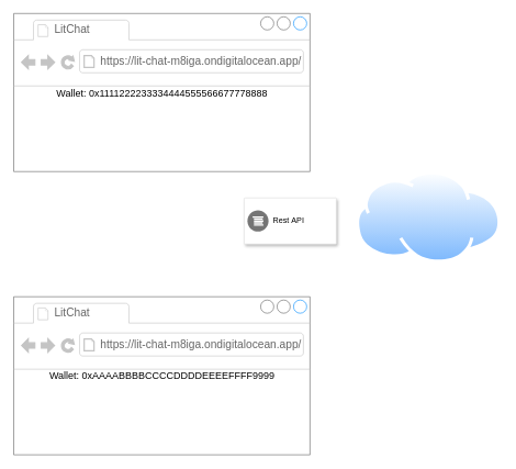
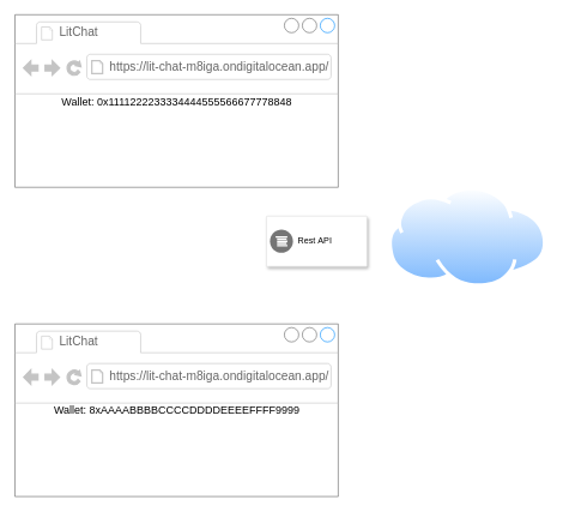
- <mxCell id="2" value="&lt;font style=&quot;font-size: 15px&quot;&gt;Wallet: 0x1111222233334444555566677778888&lt;/font&gt;" style="strokeWidth=1;shadow=0;dashed=0;align=center;html=1;shape=mxgraph.mockup.containers.browserWindow;rSize=0;strokeColor=#666666;strokeColor2=#008cff;strokeColor3=#c4c4c4;mainText=,;recursiveResize=0;" vertex="1" parent="1"><mxGeometry x="20" y="20" width="450" height="240" as="geometry" /></mxCell>
+ <mxCell id="2" value="&lt;font style=&quot;font-size: 15px&quot;&gt;Wallet: 0x1111222233334444555566677778848&lt;/font&gt;" style="strokeWidth=1;shadow=0;dashed=0;align=center;html=1;shape=mxgraph.mockup.containers.browserWindow;rSize=0;strokeColor=#666666;strokeColor2=#008cff;strokeColor3=#c4c4c4;mainText=,;recursiveResize=0;" vertex="1" parent="1"><mxGeometry x="20" y="20" width="450" height="240" as="geometry" /></mxCell>
- <mxCell id="5" value="&lt;font style=&quot;font-size: 15px&quot;&gt;Wallet: 0xAAAABBBBCCCCDDDDEEEEFFFF9999&lt;/font&gt;" style="strokeWidth=1;shadow=0;dashed=0;align=center;html=1;shape=mxgraph.mockup.containers.browserWindow;rSize=0;strokeColor=#666666;strokeColor2=#008cff;strokeColor3=#c4c4c4;mainText=,;recursiveResize=0;" vertex="1" parent="1"><mxGeometry x="20" y="450" width="450" height="240" as="geometry" /></mxCell>
+ <mxCell id="5" value="&lt;font style=&quot;font-size: 15px&quot;&gt;Wallet: 8xAAAABBBBCCCCDDDDEEEEFFFF9999&lt;/font&gt;" style="strokeWidth=1;shadow=0;dashed=0;align=center;html=1;shape=mxgraph.mockup.containers.browserWindow;rSize=0;strokeColor=#666666;strokeColor2=#008cff;strokeColor3=#c4c4c4;mainText=,;recursiveResize=0;" vertex="1" parent="1"><mxGeometry x="20" y="450" width="450" height="240" as="geometry" /></mxCell>
